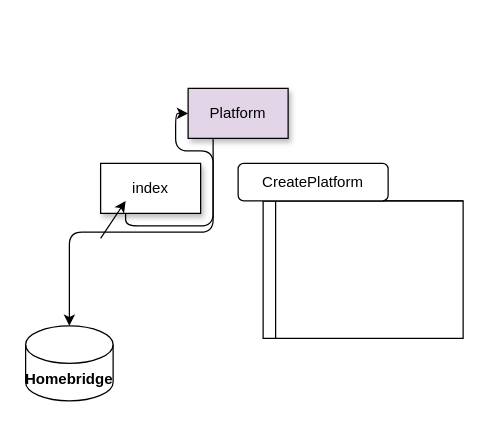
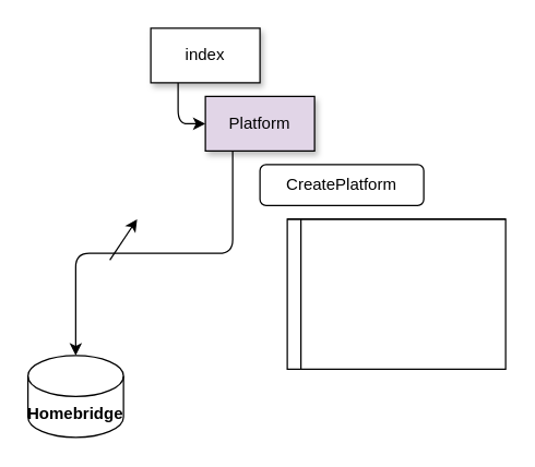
- <mxCell id="7" value="CreatePlatform" style="rounded=1;whiteSpace=wrap;html=1;shadow=0;" vertex="1" parent="1"><mxGeometry x="190" y="130" width="120" height="30" as="geometry" /></mxCell>
+ <mxCell id="7" value="CreatePlatform" style="rounded=1;whiteSpace=wrap;html=1;shadow=0;" vertex="1" parent="1"><mxGeometry x="190" y="120" width="120" height="30" as="geometry" /></mxCell>
- <mxCell id="3" value="index" style="rounded=0;whiteSpace=wrap;html=1;shadow=1;" vertex="1" parent="1"><mxGeometry x="80" y="130" width="80" height="40" as="geometry" /></mxCell>
+ <mxCell id="3" value="index" style="rounded=0;whiteSpace=wrap;html=1;shadow=1;" vertex="1" parent="1"><mxGeometry x="110" y="20" width="80" height="40" as="geometry" /></mxCell>
